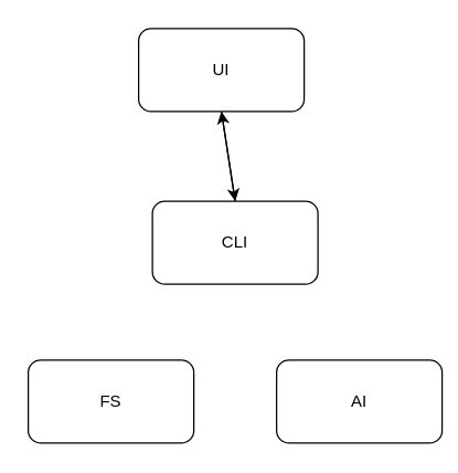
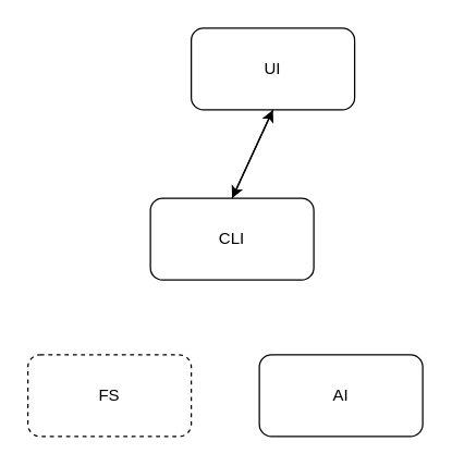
- <mxCell id="3" value="UI" style="rounded=1;whiteSpace=wrap;html=1;" vertex="1" parent="1"><mxGeometry x="100" y="20" width="120" height="60" as="geometry" /></mxCell>
+ <mxCell id="3" value="UI" style="rounded=1;whiteSpace=wrap;html=1;" vertex="1" parent="1"><mxGeometry x="140" y="20" width="120" height="60" as="geometry" /></mxCell>
- <mxCell id="6" value="FS" style="rounded=1;whiteSpace=wrap;html=1;" vertex="1" parent="1"><mxGeometry x="20" y="260" width="120" height="60" as="geometry" /></mxCell>
+ <mxCell id="6" value="FS" style="rounded=1;whiteSpace=wrap;html=1;dashed=1;" vertex="1" parent="1"><mxGeometry x="20" y="260" width="120" height="60" as="geometry" /></mxCell>
- <mxCell id="7" value="AI" style="rounded=1;whiteSpace=wrap;html=1;" vertex="1" parent="1"><mxGeometry x="200" y="260" width="120" height="60" as="geometry" /></mxCell>
+ <mxCell id="7" value="AI" style="rounded=1;whiteSpace=wrap;html=1;" vertex="1" parent="1"><mxGeometry x="190" y="260" width="120" height="60" as="geometry" /></mxCell>
